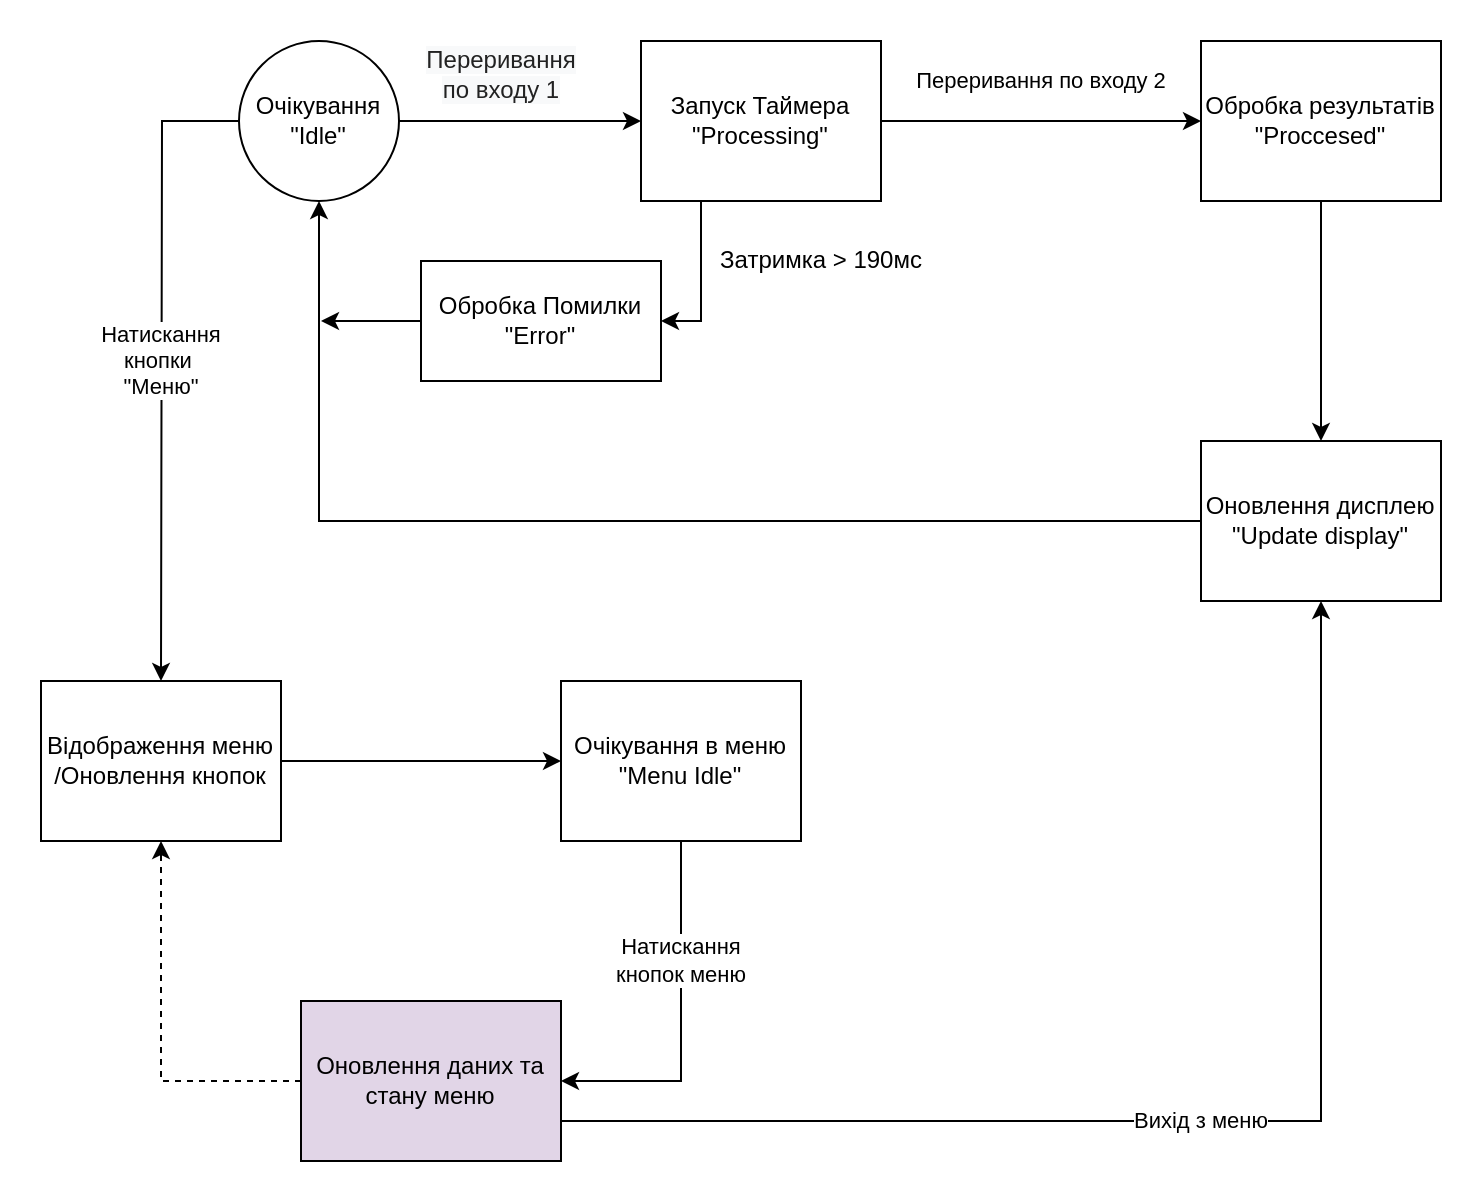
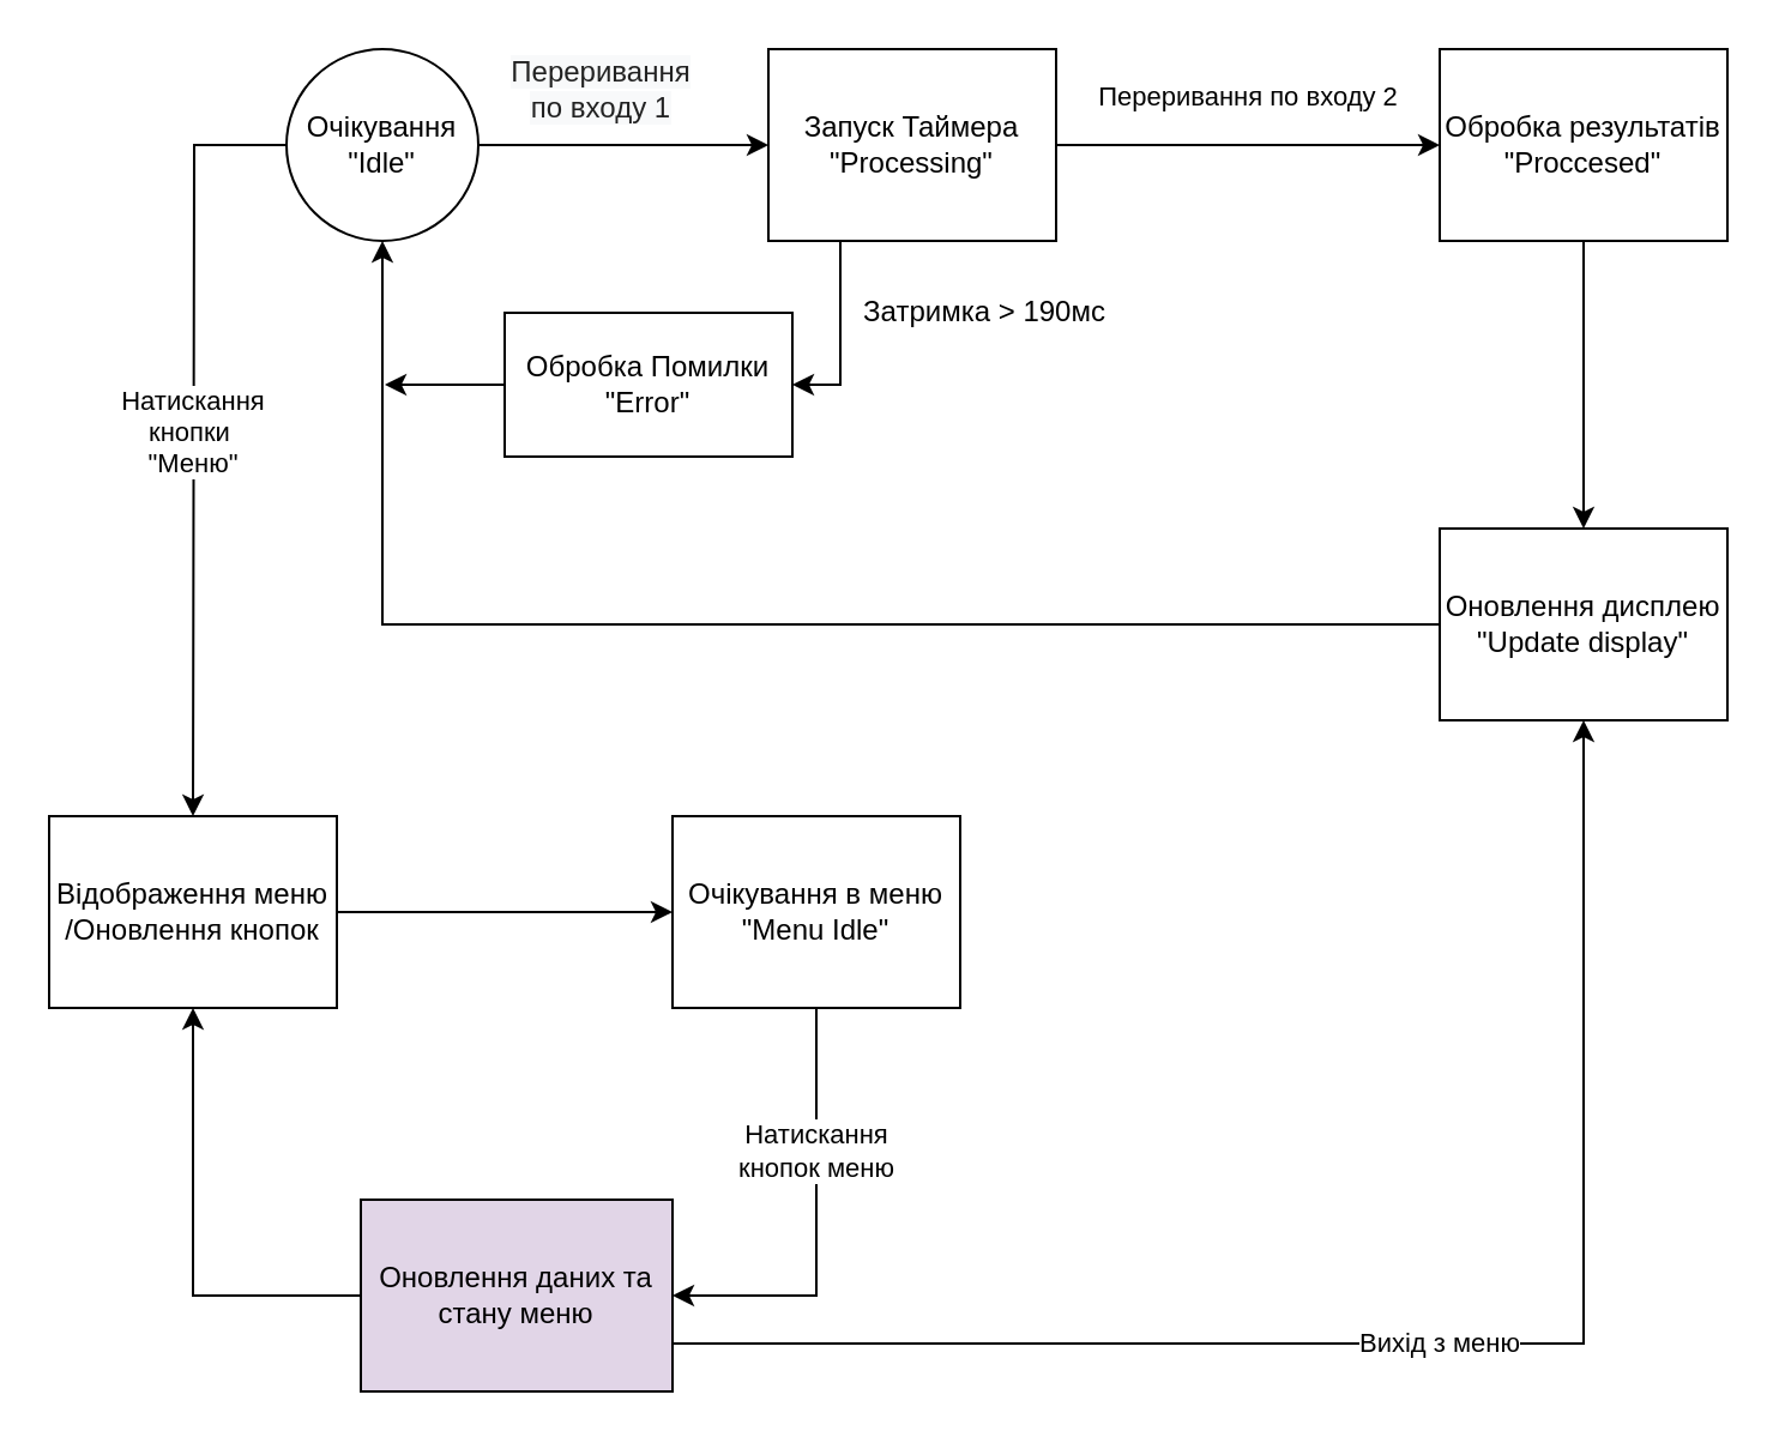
- <mxCell id="19" style="edgeStyle=orthogonalEdgeStyle;rounded=0;orthogonalLoop=1;jettySize=auto;html=1;entryX=0.5;entryY=1;entryDx=0;entryDy=0;dashed=1;" edge="1" parent="1" source="21" target="16"><mxGeometry relative="1" as="geometry" /></mxCell>
+ <mxCell id="19" style="edgeStyle=orthogonalEdgeStyle;rounded=0;orthogonalLoop=1;jettySize=auto;html=1;entryX=0.5;entryY=1;entryDx=0;entryDy=0;" edge="1" parent="1" source="21" target="16"><mxGeometry relative="1" as="geometry" /></mxCell>
